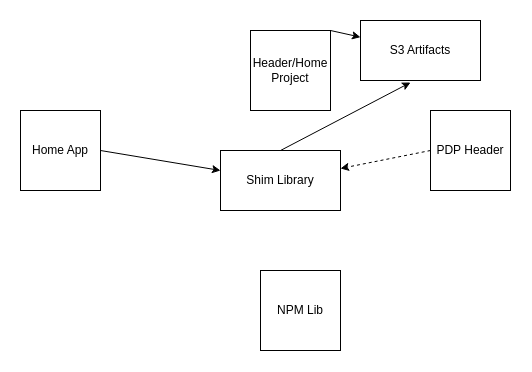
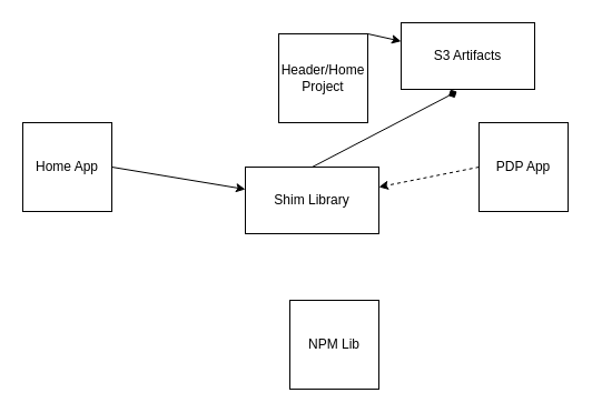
- <mxCell id="10" style="edgeStyle=none;html=1;exitX=0.5;exitY=0;exitDx=0;exitDy=0;entryX=0.417;entryY=1.033;entryDx=0;entryDy=0;entryPerimeter=0;" edge="1" parent="1" source="11" target="9"><mxGeometry relative="1" as="geometry" /></mxCell>
+ <mxCell id="10" style="edgeStyle=none;html=1;exitX=0.5;exitY=0;exitDx=0;exitDy=0;entryX=0.417;entryY=1.033;entryDx=0;entryDy=0;entryPerimeter=0;endArrow=diamond;" edge="1" parent="1" source="11" target="9"><mxGeometry relative="1" as="geometry" /></mxCell>
- <mxCell id="6" value="PDP Header" style="whiteSpace=wrap;html=1;aspect=fixed;" vertex="1" parent="1"><mxGeometry x="430" y="110" width="80" height="80" as="geometry" /></mxCell>
+ <mxCell id="6" value="PDP App" style="whiteSpace=wrap;html=1;aspect=fixed;" vertex="1" parent="1"><mxGeometry x="430" y="110" width="80" height="80" as="geometry" /></mxCell>
